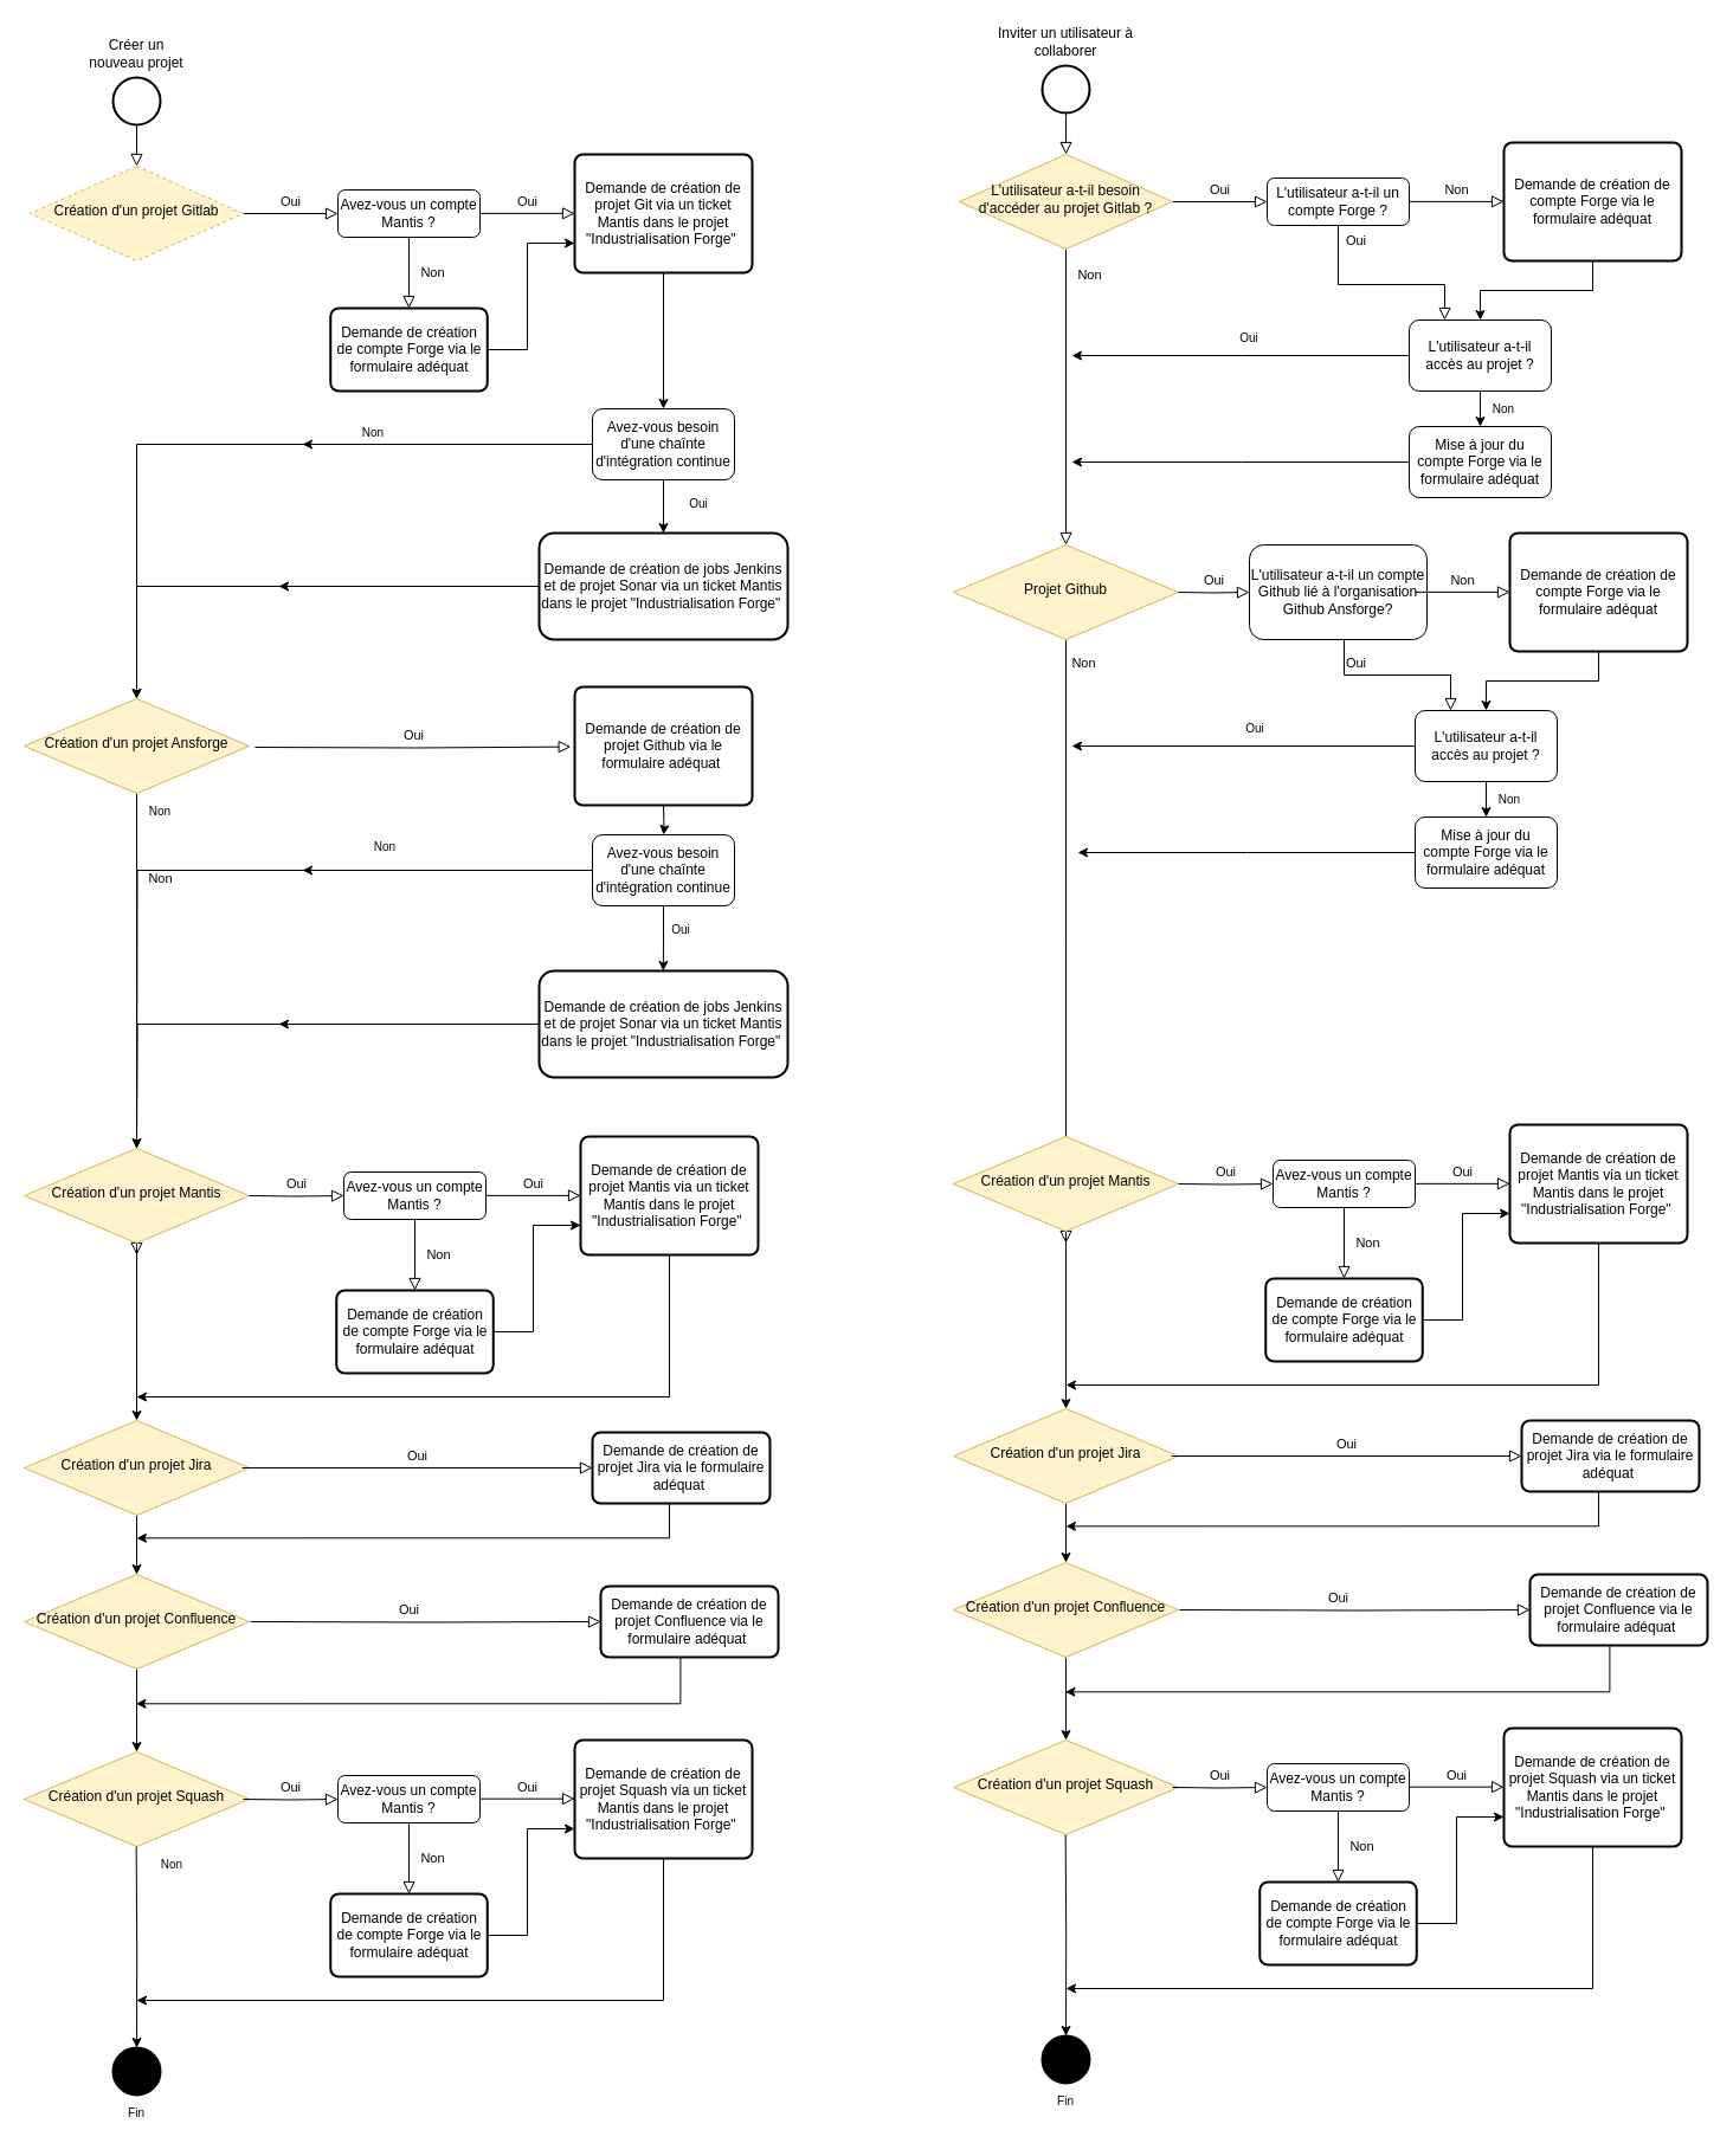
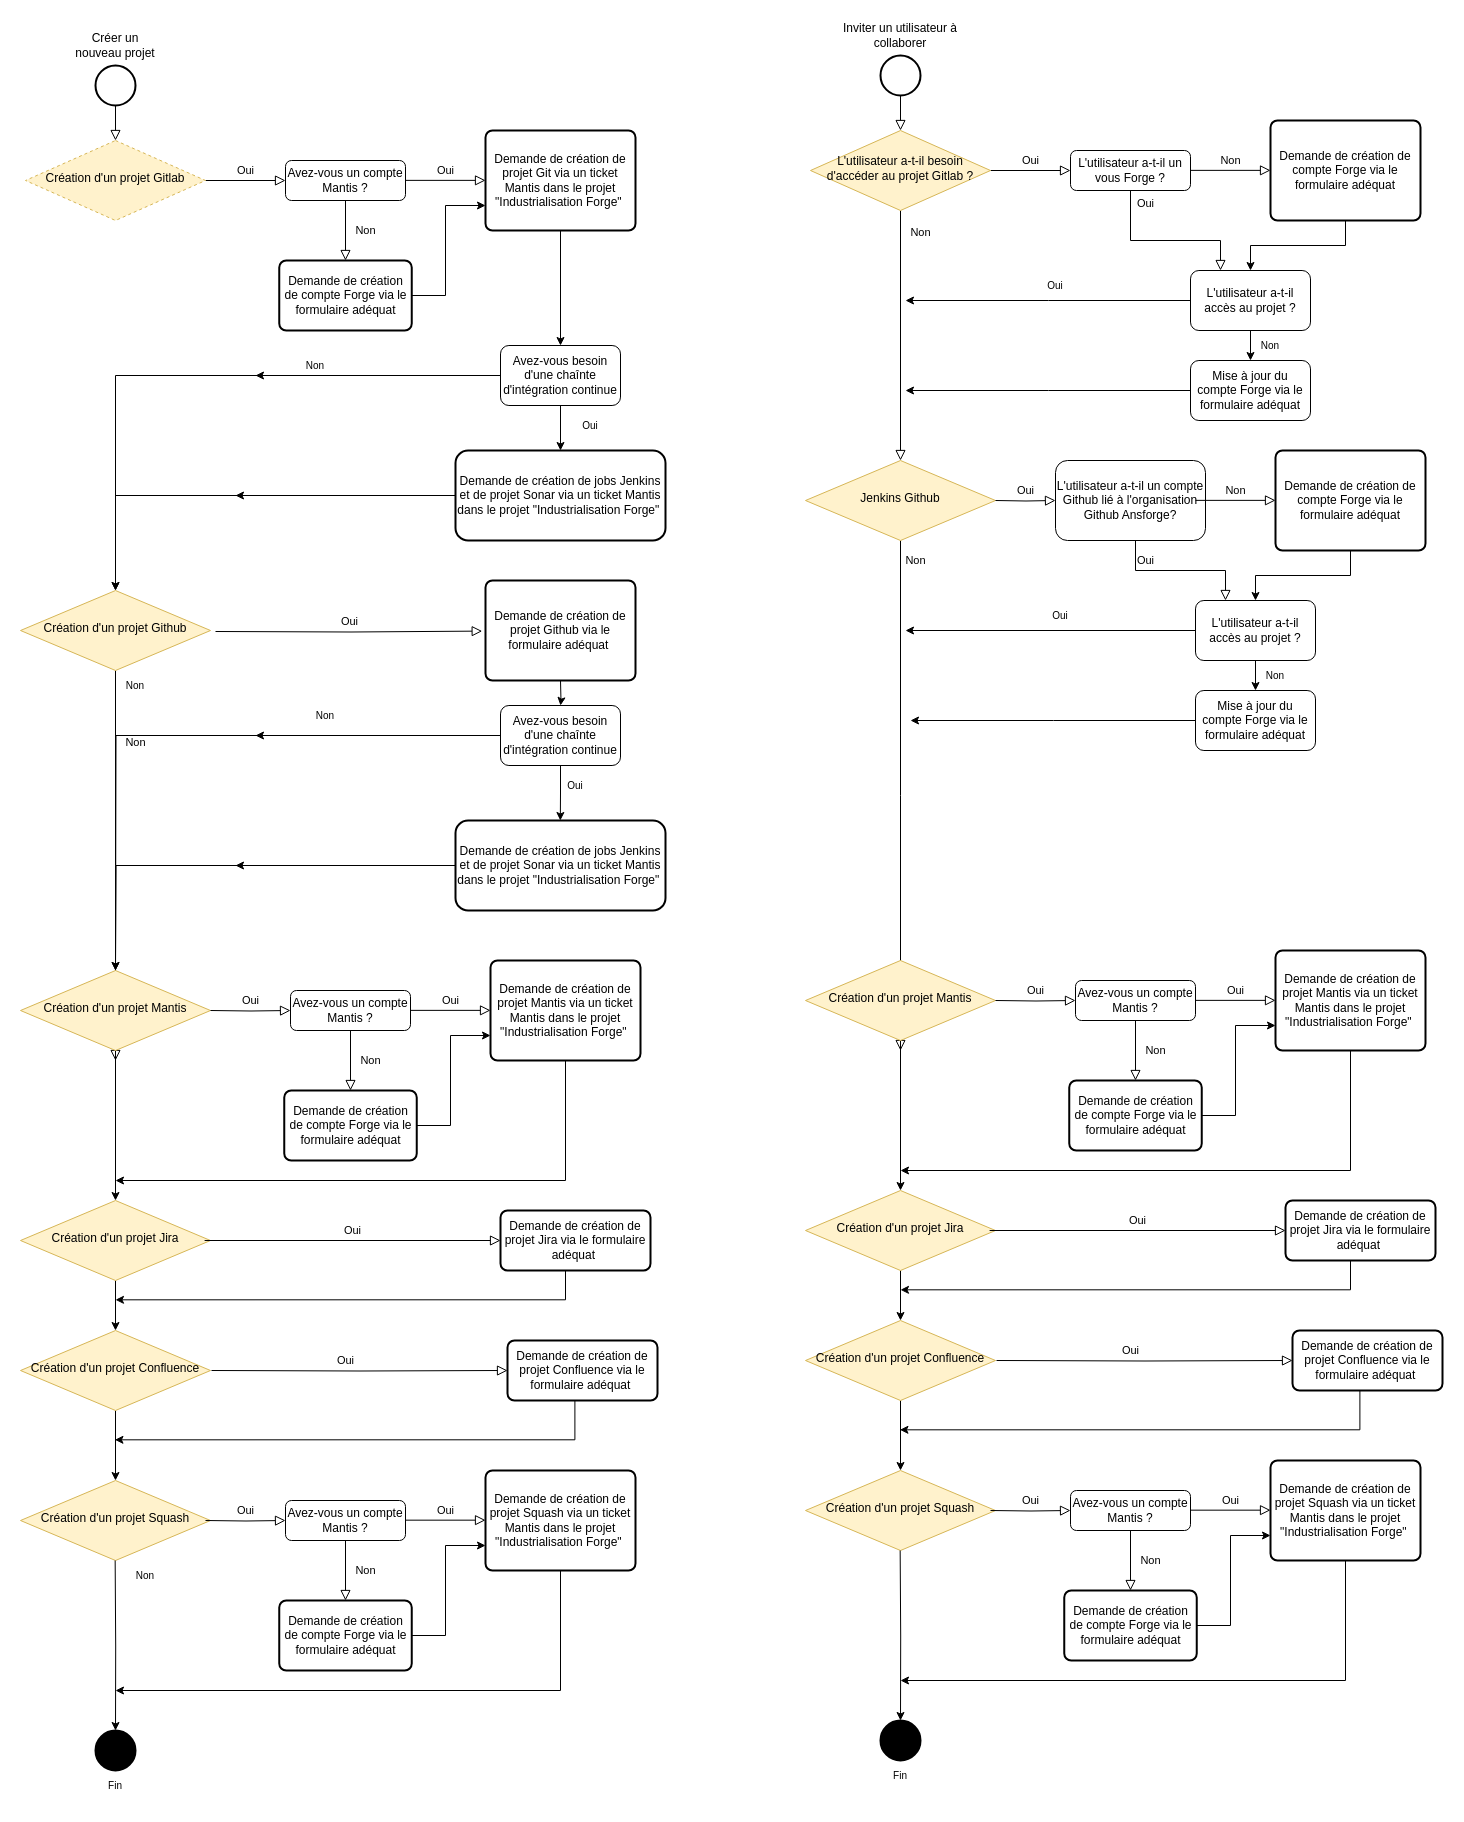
- <mxCell id="74" value="L'utilisateur a-t-il un compte Forge ?" style="rounded=1;whiteSpace=wrap;html=1;fontSize=12;glass=0;strokeWidth=1;shadow=0;" vertex="1" parent="1"><mxGeometry x="1070" y="150" width="120" height="40" as="geometry" /></mxCell>
+ <mxCell id="74" value="L'utilisateur a-t-il un vous Forge ?" style="rounded=1;whiteSpace=wrap;html=1;fontSize=12;glass=0;strokeWidth=1;shadow=0;" vertex="1" parent="1"><mxGeometry x="1070" y="150" width="120" height="40" as="geometry" /></mxCell>
- <mxCell id="76" value="Projet Github" style="rhombus;whiteSpace=wrap;html=1;shadow=0;fontFamily=Helvetica;fontSize=12;align=center;strokeWidth=1;spacing=6;spacingTop=-4;fillColor=#fff2cc;strokeColor=#d6b656;" vertex="1" parent="1"><mxGeometry x="805" y="460" width="190" height="80" as="geometry" /></mxCell>
+ <mxCell id="76" value="Jenkins Github" style="rhombus;whiteSpace=wrap;html=1;shadow=0;fontFamily=Helvetica;fontSize=12;align=center;strokeWidth=1;spacing=6;spacingTop=-4;fillColor=#fff2cc;strokeColor=#d6b656;" vertex="1" parent="1"><mxGeometry x="805" y="460" width="190" height="80" as="geometry" /></mxCell>
- <mxCell id="8" value="Création d'un projet Ansforge" style="rhombus;whiteSpace=wrap;html=1;shadow=0;fontFamily=Helvetica;fontSize=12;align=center;strokeWidth=1;spacing=6;spacingTop=-4;fillColor=#fff2cc;strokeColor=#d6b656;" parent="1" vertex="1"><mxGeometry x="20" y="590" width="190" height="80" as="geometry" /></mxCell>
+ <mxCell id="8" value="Création d'un projet Github" style="rhombus;whiteSpace=wrap;html=1;shadow=0;fontFamily=Helvetica;fontSize=12;align=center;strokeWidth=1;spacing=6;spacingTop=-4;fillColor=#fff2cc;strokeColor=#d6b656;" parent="1" vertex="1"><mxGeometry x="20" y="590" width="190" height="80" as="geometry" /></mxCell>
